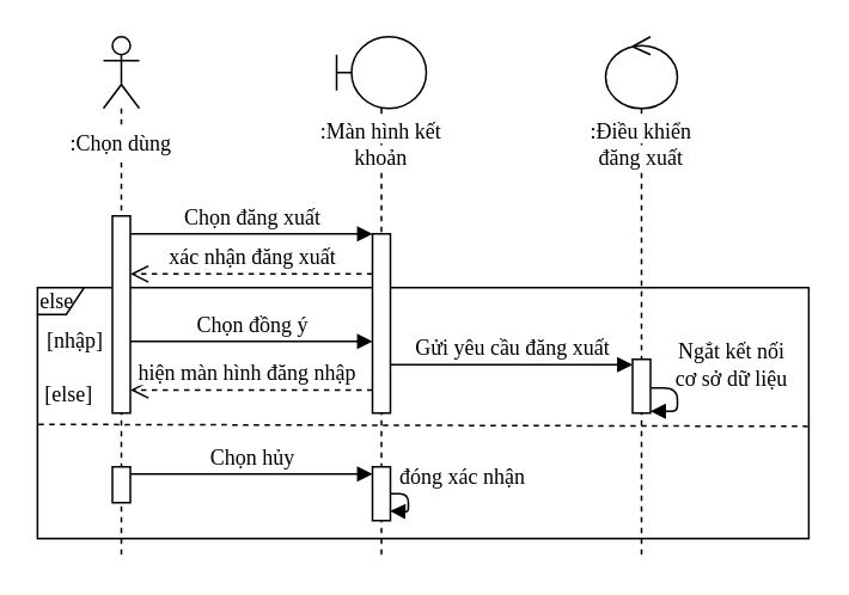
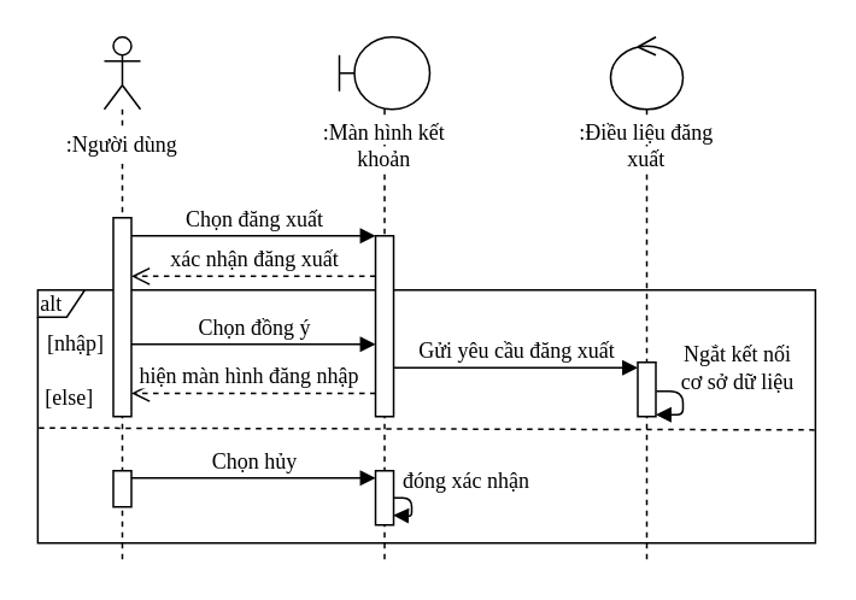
- <mxCell id="7" value=":Chọn dùng" style="text;html=1;strokeColor=none;fillColor=#FFFFFF;align=center;verticalAlign=middle;whiteSpace=wrap;rounded=0;fontSize=12;fontFamily=Times New Roman;" parent="1" vertex="1"><mxGeometry x="32" y="70" width="70" height="20" as="geometry" /></mxCell>
+ <mxCell id="7" value=":Người dùng" style="text;html=1;strokeColor=none;fillColor=#FFFFFF;align=center;verticalAlign=middle;whiteSpace=wrap;rounded=0;fontSize=12;fontFamily=Times New Roman;" parent="1" vertex="1"><mxGeometry x="32" y="70" width="70" height="20" as="geometry" /></mxCell>
- <mxCell id="15" value="&lt;span style=&quot;background-color: rgb(255 , 255 , 255)&quot;&gt;:Điều khiển đăng xuất&lt;/span&gt;" style="text;html=1;strokeColor=none;fillColor=none;align=center;verticalAlign=middle;whiteSpace=wrap;rounded=0;fontFamily=Times New Roman;fontSize=12;" parent="1" vertex="1"><mxGeometry x="317" y="70" width="80" height="20" as="geometry" /></mxCell>
+ <mxCell id="15" value="&lt;span style=&quot;background-color: rgb(255 , 255 , 255)&quot;&gt;:Điều liệu đăng xuất&lt;/span&gt;" style="text;html=1;strokeColor=none;fillColor=none;align=center;verticalAlign=middle;whiteSpace=wrap;rounded=0;fontFamily=Times New Roman;fontSize=12;" parent="1" vertex="1"><mxGeometry x="317" y="70" width="80" height="20" as="geometry" /></mxCell>
- <mxCell id="2" value="else" style="shape=umlFrame;whiteSpace=wrap;html=1;width=26;height=15;fontFamily=Times New Roman;fontSize=12;align=left;" parent="1" vertex="1"><mxGeometry x="20.25" y="160" width="430" height="140" as="geometry" /></mxCell>
+ <mxCell id="2" value="alt" style="shape=umlFrame;whiteSpace=wrap;html=1;width=26;height=15;fontFamily=Times New Roman;fontSize=12;align=left;" parent="1" vertex="1"><mxGeometry x="20.25" y="160" width="430" height="140" as="geometry" /></mxCell>
